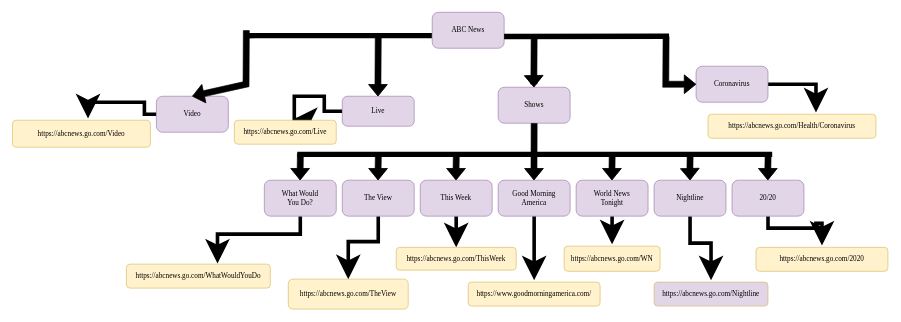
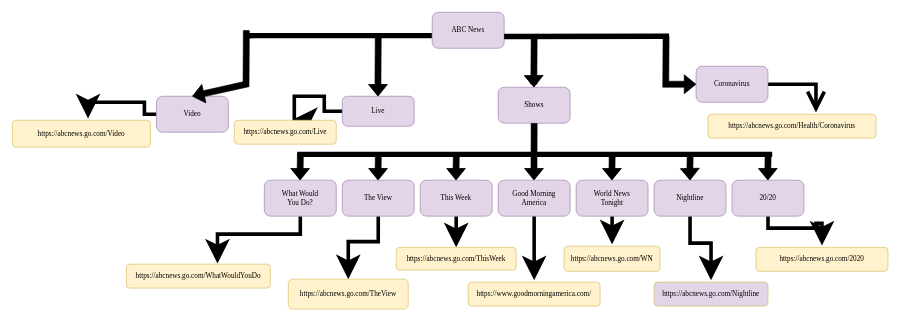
- <mxCell id="8" style="edgeStyle=orthogonalEdgeStyle;rounded=0;orthogonalLoop=1;jettySize=auto;html=1;fontFamily=Tahoma;endSize=22;targetPerimeterSpacing=3;strokeColor=#000000;strokeWidth=6;fillColor=#000000;" edge="1" parent="1" source="9" target="40"><mxGeometry relative="1" as="geometry"><Array as="points"><mxPoint x="1360" y="140" /></Array></mxGeometry></mxCell>
+ <mxCell id="8" style="edgeStyle=orthogonalEdgeStyle;rounded=0;orthogonalLoop=1;jettySize=auto;html=1;fontFamily=Tahoma;endSize=22;targetPerimeterSpacing=3;strokeColor=#000000;strokeWidth=6;fillColor=#000000;endArrow=open;" edge="1" parent="1" source="9" target="40"><mxGeometry relative="1" as="geometry"><Array as="points"><mxPoint x="1360" y="140" /></Array></mxGeometry></mxCell>
